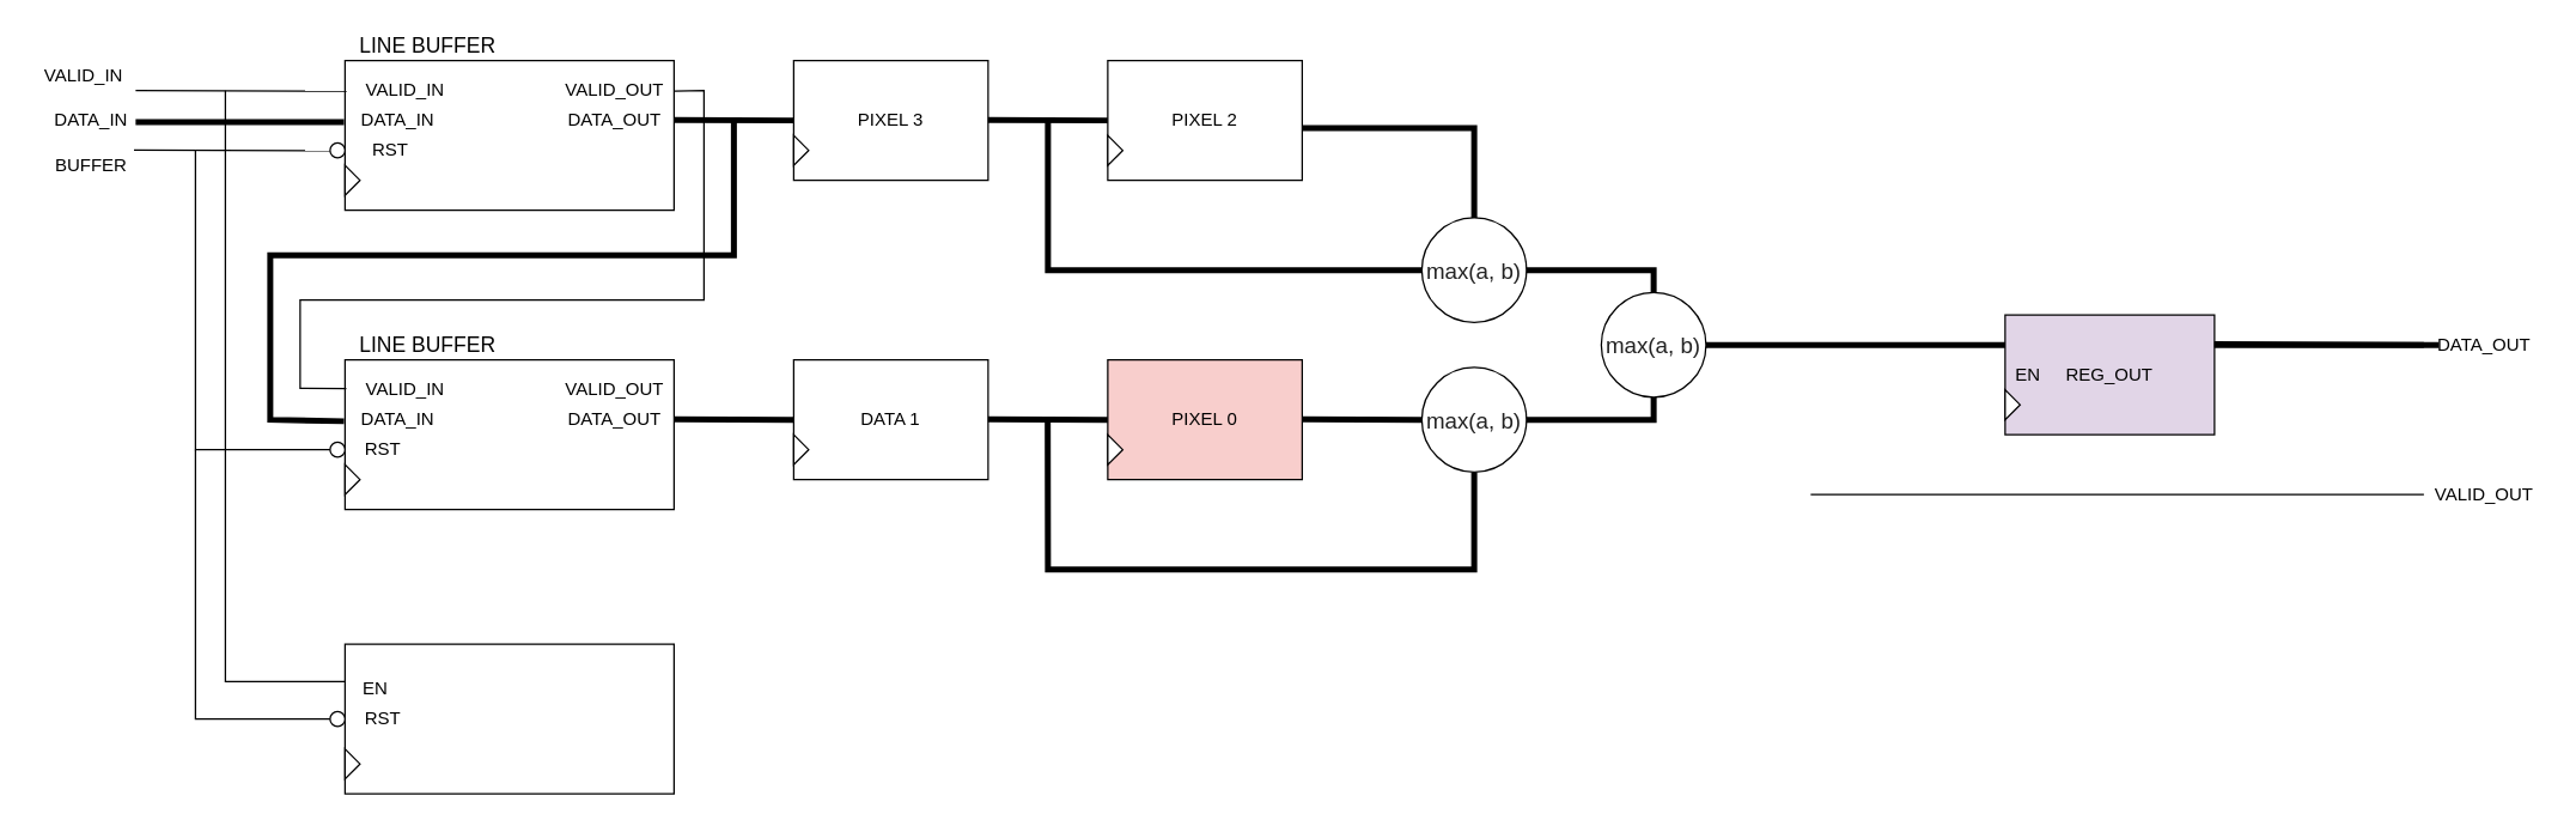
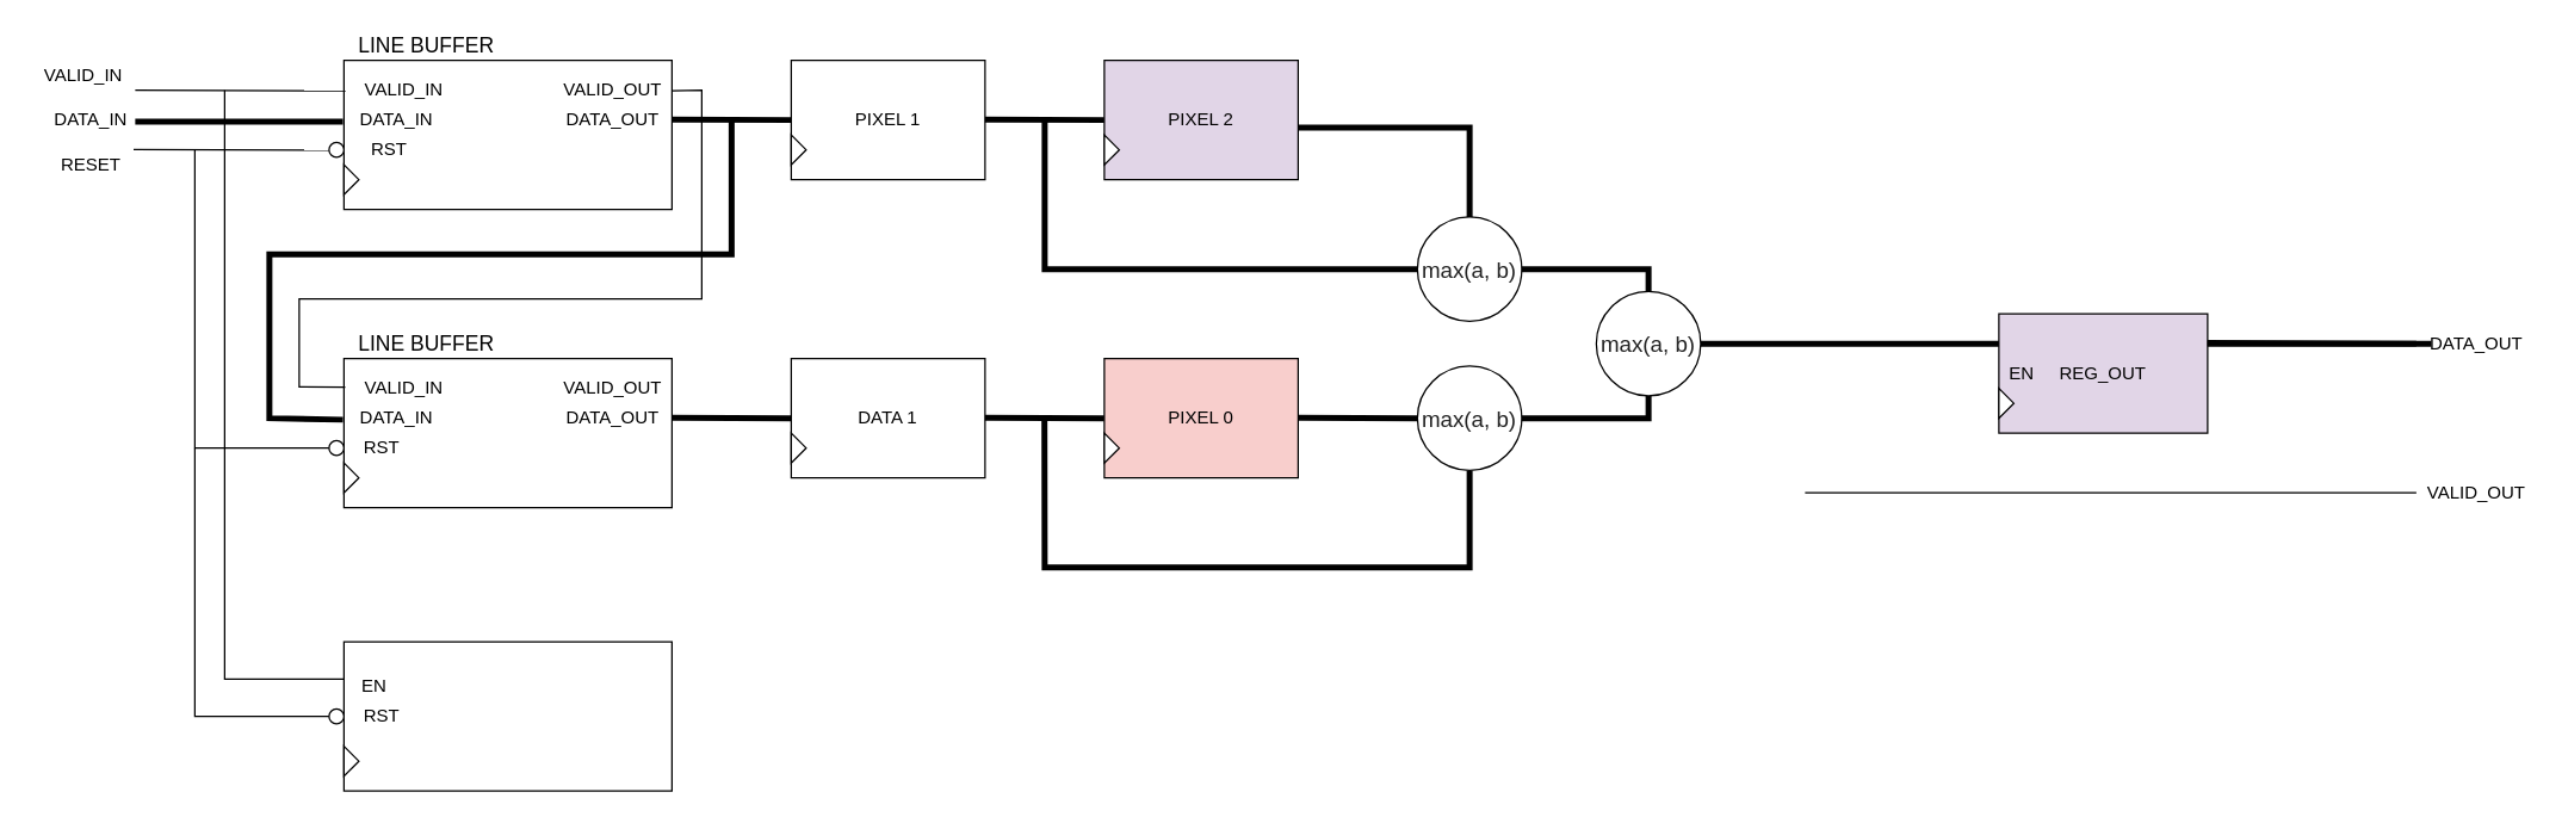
- <mxCell id="17" value="PIXEL 3" style="rounded=0;whiteSpace=wrap;html=1;" vertex="1" parent="1"><mxGeometry x="530" y="40" width="130" height="80" as="geometry" /></mxCell>
+ <mxCell id="17" value="PIXEL 1" style="rounded=0;whiteSpace=wrap;html=1;" vertex="1" parent="1"><mxGeometry x="530" y="40" width="130" height="80" as="geometry" /></mxCell>
- <mxCell id="19" value="PIXEL 2" style="rounded=0;whiteSpace=wrap;html=1;" vertex="1" parent="1"><mxGeometry x="740" y="40" width="130" height="80" as="geometry" /></mxCell>
+ <mxCell id="19" value="PIXEL 2" style="rounded=0;whiteSpace=wrap;html=1;fillColor=#e1d5e7;" vertex="1" parent="1"><mxGeometry x="740" y="40" width="130" height="80" as="geometry" /></mxCell>
- <mxCell id="46" value="BUFFER" style="text;html=1;align=center;verticalAlign=middle;resizable=0;points=[];autosize=1;strokeColor=none;" vertex="1" parent="1"><mxGeometry x="30" y="100" width="60" height="20" as="geometry" /></mxCell>
+ <mxCell id="46" value="RESET" style="text;html=1;align=center;verticalAlign=middle;resizable=0;points=[];autosize=1;strokeColor=none;" vertex="1" parent="1"><mxGeometry x="30" y="100" width="60" height="20" as="geometry" /></mxCell>
